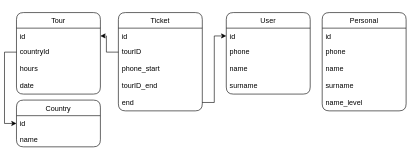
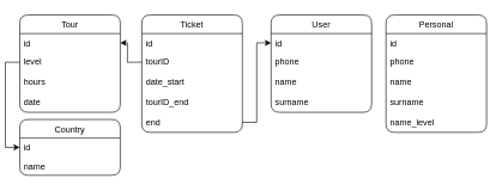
- <mxCell id="12" value="countryId" style="text;strokeColor=none;fillColor=none;align=left;verticalAlign=top;spacingLeft=4;spacingRight=4;overflow=hidden;rotatable=0;points=[[0,0.5],[1,0.5]];portConstraint=eastwest;" vertex="1" parent="10"><mxGeometry y="52" width="140" height="28" as="geometry" /></mxCell>
+ <mxCell id="12" value="level" style="text;strokeColor=none;fillColor=none;align=left;verticalAlign=top;spacingLeft=4;spacingRight=4;overflow=hidden;rotatable=0;points=[[0,0.5],[1,0.5]];portConstraint=eastwest;" vertex="1" parent="10"><mxGeometry y="52" width="140" height="28" as="geometry" /></mxCell>
- <mxCell id="18" value="phone_start " style="text;strokeColor=none;fillColor=none;align=left;verticalAlign=top;spacingLeft=4;spacingRight=4;overflow=hidden;rotatable=0;points=[[0,0.5],[1,0.5]];portConstraint=eastwest;" vertex="1" parent="15"><mxGeometry y="80" width="140" height="28" as="geometry" /></mxCell>
+ <mxCell id="18" value="date_start " style="text;strokeColor=none;fillColor=none;align=left;verticalAlign=top;spacingLeft=4;spacingRight=4;overflow=hidden;rotatable=0;points=[[0,0.5],[1,0.5]];portConstraint=eastwest;" vertex="1" parent="15"><mxGeometry y="80" width="140" height="28" as="geometry" /></mxCell>
